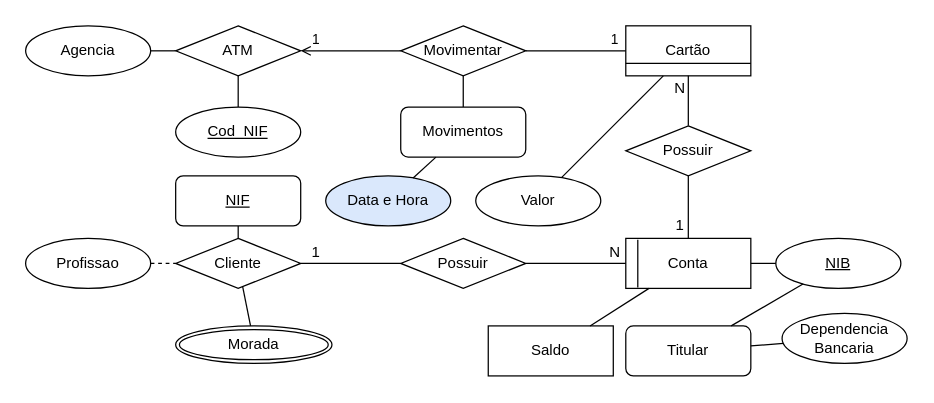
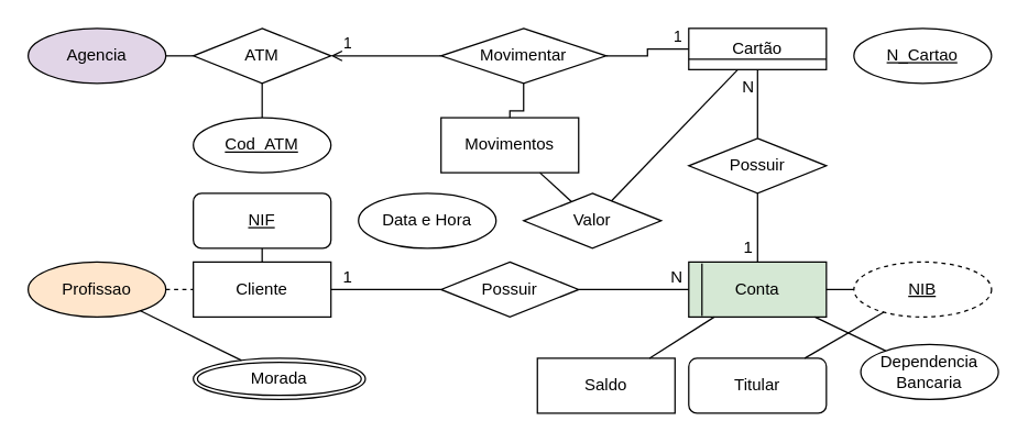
- <mxCell id="47" value="Agencia" style="ellipse;whiteSpace=wrap;html=1;align=center;" vertex="1" parent="1"><mxGeometry x="20" y="20" width="100" height="40" as="geometry" /></mxCell>
+ <mxCell id="47" value="Agencia" style="ellipse;whiteSpace=wrap;html=1;align=center;fillColor=#e1d5e7;" vertex="1" parent="1"><mxGeometry x="20" y="20" width="100" height="40" as="geometry" /></mxCell>
- <mxCell id="40" value="Movimentar" style="shape=rhombus;perimeter=rhombusPerimeter;whiteSpace=wrap;html=1;align=center;" vertex="1" parent="1"><mxGeometry x="320" y="20" width="100" height="40" as="geometry" /></mxCell>
+ <mxCell id="40" value="Movimentar" style="shape=rhombus;perimeter=rhombusPerimeter;whiteSpace=wrap;html=1;align=center;" vertex="1" parent="1"><mxGeometry x="320" y="20" width="120" height="40" as="geometry" /></mxCell>
- <mxCell id="7" value="Cartão" style="whiteSpace=wrap;html=1;align=center;" vertex="1" parent="1"><mxGeometry x="500" y="20" width="100" height="40" as="geometry" /></mxCell>
+ <mxCell id="7" value="Cartão" style="whiteSpace=wrap;html=1;align=center;" vertex="1" parent="1"><mxGeometry x="500" y="20" width="100" height="30" as="geometry" /></mxCell>
+ <mxCell id="30" value="N_Cartao" style="ellipse;whiteSpace=wrap;html=1;align=center;fontStyle=4;" vertex="1" parent="1"><mxGeometry x="620" y="20" width="100" height="40" as="geometry" /></mxCell>
- <mxCell id="33" value="Cod_NIF" style="ellipse;whiteSpace=wrap;html=1;align=center;fontStyle=4;" vertex="1" parent="1"><mxGeometry x="140" y="85" width="100" height="40" as="geometry" /></mxCell>
+ <mxCell id="33" value="Cod_ATM" style="ellipse;whiteSpace=wrap;html=1;align=center;fontStyle=4;" vertex="1" parent="1"><mxGeometry x="140" y="85" width="100" height="40" as="geometry" /></mxCell>
- <mxCell id="2" value="Movimentos" style="whiteSpace=wrap;html=1;align=center;rounded=1;" vertex="1" parent="1"><mxGeometry x="320" y="85" width="100" height="40" as="geometry" /></mxCell>
+ <mxCell id="2" value="Movimentos" style="whiteSpace=wrap;html=1;align=center;" vertex="1" parent="1"><mxGeometry x="320" y="85" width="100" height="40" as="geometry" /></mxCell>
- <mxCell id="6" value="" style="endArrow=none;html=1;rounded=0;" edge="1" parent="1" source="3" target="2"><mxGeometry relative="1" as="geometry"><mxPoint x="150" y="145" as="sourcePoint" /><mxPoint x="310" y="145" as="targetPoint" /></mxGeometry></mxCell>
+ <mxCell id="5" value="" style="endArrow=none;html=1;rounded=0;" edge="1" parent="1" source="4" target="2"><mxGeometry relative="1" as="geometry"><mxPoint x="160" y="135" as="sourcePoint" /><mxPoint x="320" y="135" as="targetPoint" /></mxGeometry></mxCell>
- <mxCell id="3" value="Data e Hora" style="ellipse;whiteSpace=wrap;html=1;align=center;fillColor=#dae8fc;" vertex="1" parent="1"><mxGeometry x="260" y="140" width="100" height="40" as="geometry" /></mxCell>
+ <mxCell id="3" value="Data e Hora" style="ellipse;whiteSpace=wrap;html=1;align=center;" vertex="1" parent="1"><mxGeometry x="260" y="140" width="100" height="40" as="geometry" /></mxCell>
- <mxCell id="4" value="Valor" style="ellipse;whiteSpace=wrap;html=1;align=center;" vertex="1" parent="1"><mxGeometry x="380" y="140" width="100" height="40" as="geometry" /></mxCell>
+ <mxCell id="4" value="Valor" style="rhombus;whiteSpace=wrap;html=1;align=center;" vertex="1" parent="1"><mxGeometry x="380" y="140" width="100" height="40" as="geometry" /></mxCell>
- <mxCell id="18" value="Profissao" style="ellipse;whiteSpace=wrap;html=1;align=center;" vertex="1" parent="1"><mxGeometry x="20" y="190" width="100" height="40" as="geometry" /></mxCell>
+ <mxCell id="18" value="Profissao" style="ellipse;whiteSpace=wrap;html=1;align=center;fillColor=#ffe6cc;" vertex="1" parent="1"><mxGeometry x="20" y="190" width="100" height="40" as="geometry" /></mxCell>
- <mxCell id="17" value="Cliente" style="rhombus;whiteSpace=wrap;html=1;align=center;" vertex="1" parent="1"><mxGeometry x="140" y="190" width="100" height="40" as="geometry" /></mxCell>
+ <mxCell id="17" value="Cliente" style="whiteSpace=wrap;html=1;align=center;" vertex="1" parent="1"><mxGeometry x="140" y="190" width="100" height="40" as="geometry" /></mxCell>
- <mxCell id="8" value="Conta" style="whiteSpace=wrap;html=1;align=center;" vertex="1" parent="1"><mxGeometry x="500" y="190" width="100" height="40" as="geometry" /></mxCell>
+ <mxCell id="8" value="Conta" style="whiteSpace=wrap;html=1;align=center;fillColor=#d5e8d4;" vertex="1" parent="1"><mxGeometry x="500" y="190" width="100" height="40" as="geometry" /></mxCell>
- <mxCell id="9" value="NIB" style="ellipse;whiteSpace=wrap;html=1;align=center;fontStyle=4;" vertex="1" parent="1"><mxGeometry x="620" y="190" width="100" height="40" as="geometry" /></mxCell>
+ <mxCell id="9" value="NIB" style="ellipse;whiteSpace=wrap;html=1;align=center;fontStyle=4;dashed=1;" vertex="1" parent="1"><mxGeometry x="620" y="190" width="100" height="40" as="geometry" /></mxCell>
- <mxCell id="23" value="" style="endArrow=none;html=1;rounded=0;" edge="1" parent="1" source="22" target="17"><mxGeometry relative="1" as="geometry"><mxPoint x="119.996" y="279.999" as="sourcePoint" /><mxPoint x="315.65" y="320.76" as="targetPoint" /></mxGeometry></mxCell>
+ <mxCell id="23" value="" style="endArrow=none;html=1;rounded=0;" edge="1" parent="1" source="22" target="18"><mxGeometry relative="1" as="geometry"><mxPoint x="119.996" y="279.999" as="sourcePoint" /><mxPoint x="315.65" y="320.76" as="targetPoint" /></mxGeometry></mxCell>
- <mxCell id="16" value="" style="endArrow=none;html=1;rounded=0;" edge="1" parent="1" source="11" target="12"><mxGeometry relative="1" as="geometry"><mxPoint x="680" y="350" as="sourcePoint" /><mxPoint x="840" y="350" as="targetPoint" /></mxGeometry></mxCell>
+ <mxCell id="16" value="" style="endArrow=none;html=1;rounded=0;" edge="1" parent="1" source="11" target="8"><mxGeometry relative="1" as="geometry"><mxPoint x="680" y="350" as="sourcePoint" /><mxPoint x="840" y="350" as="targetPoint" /></mxGeometry></mxCell>
